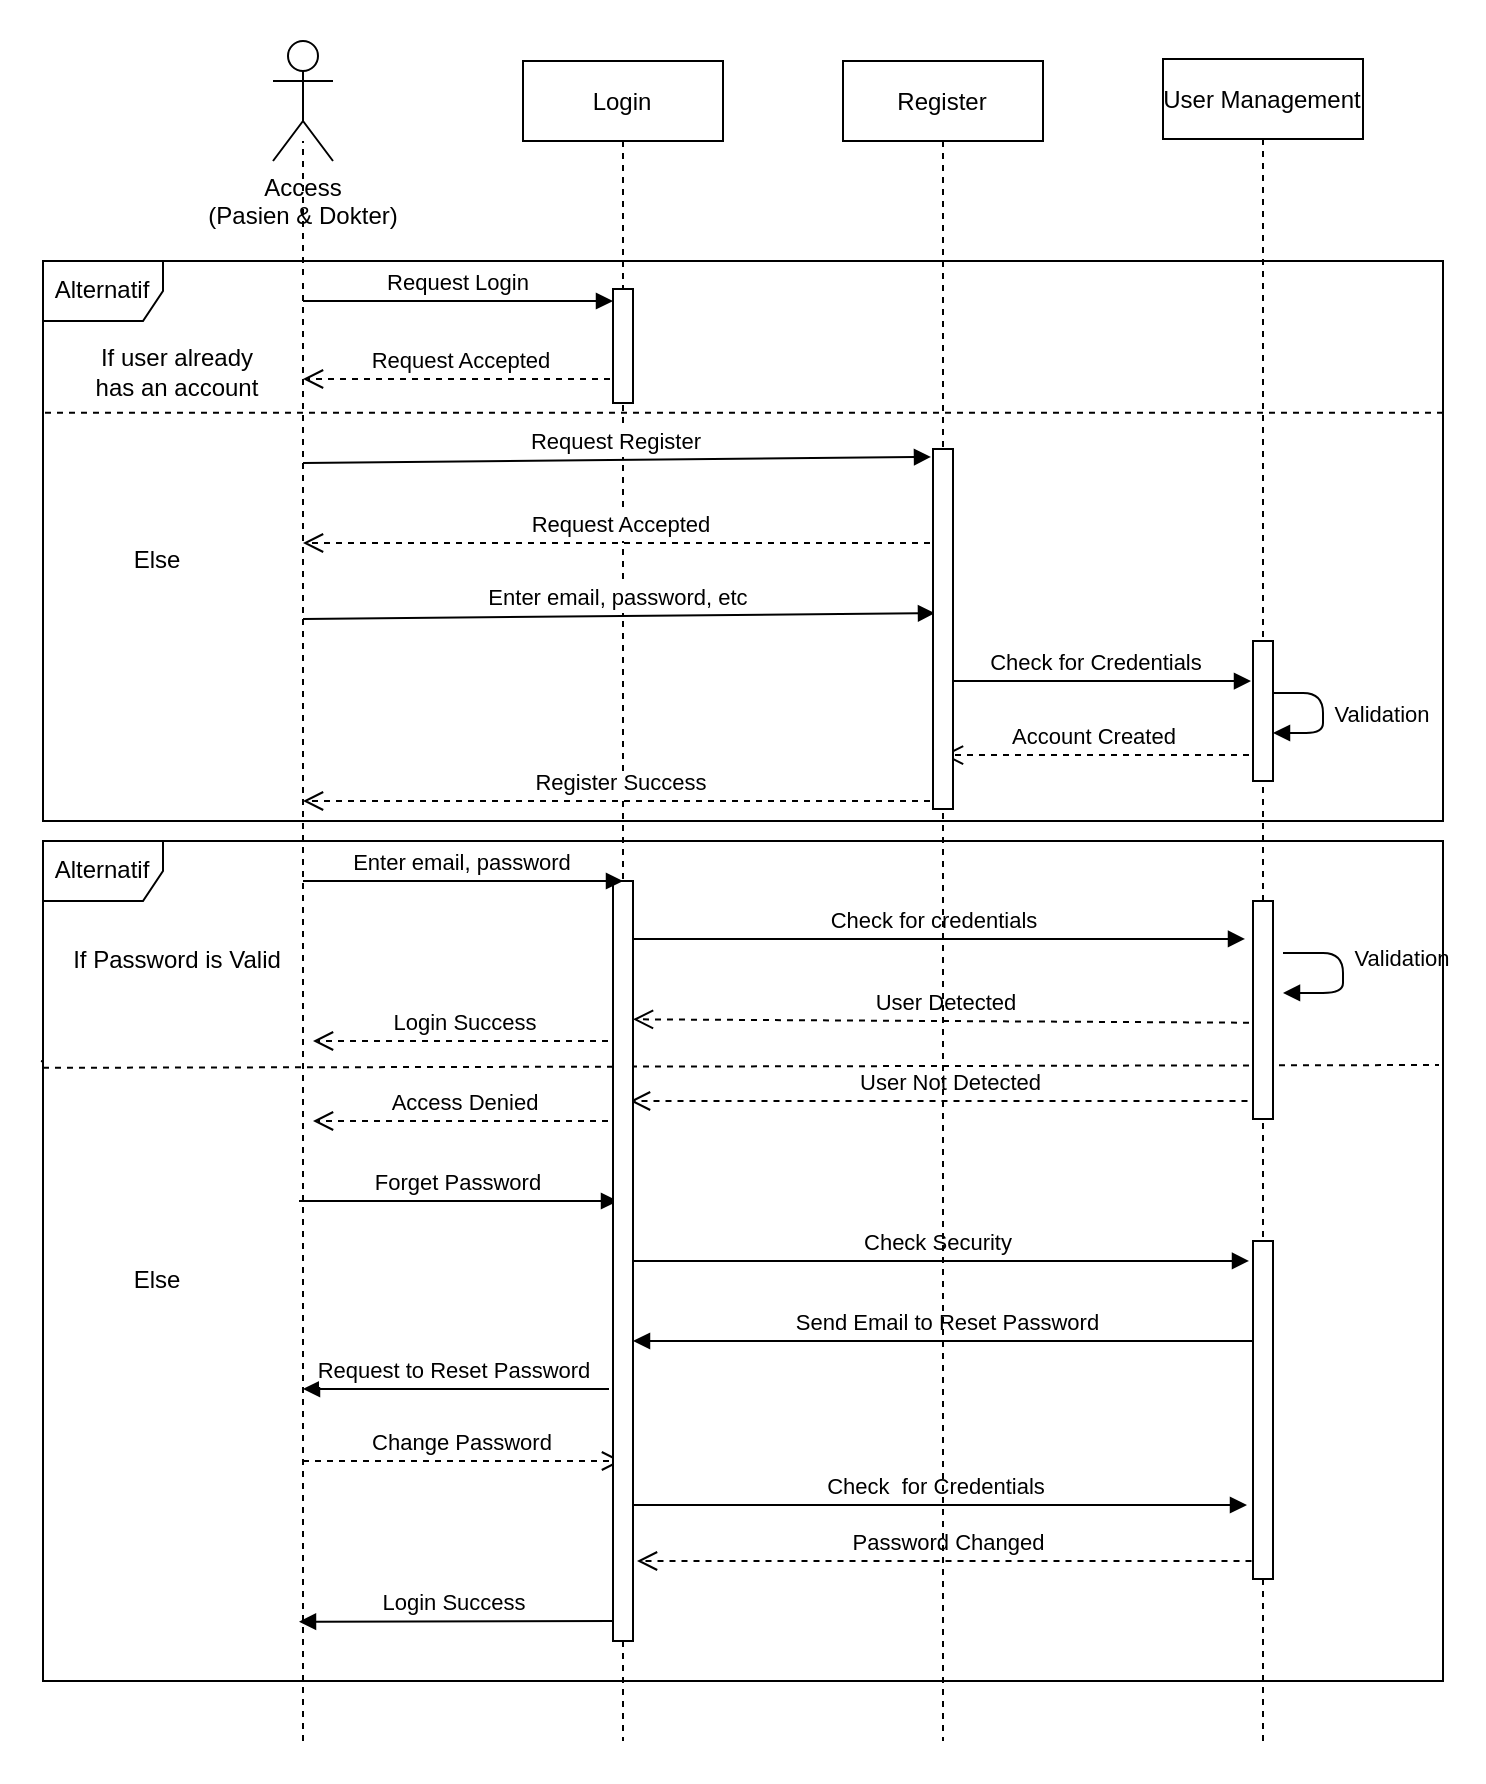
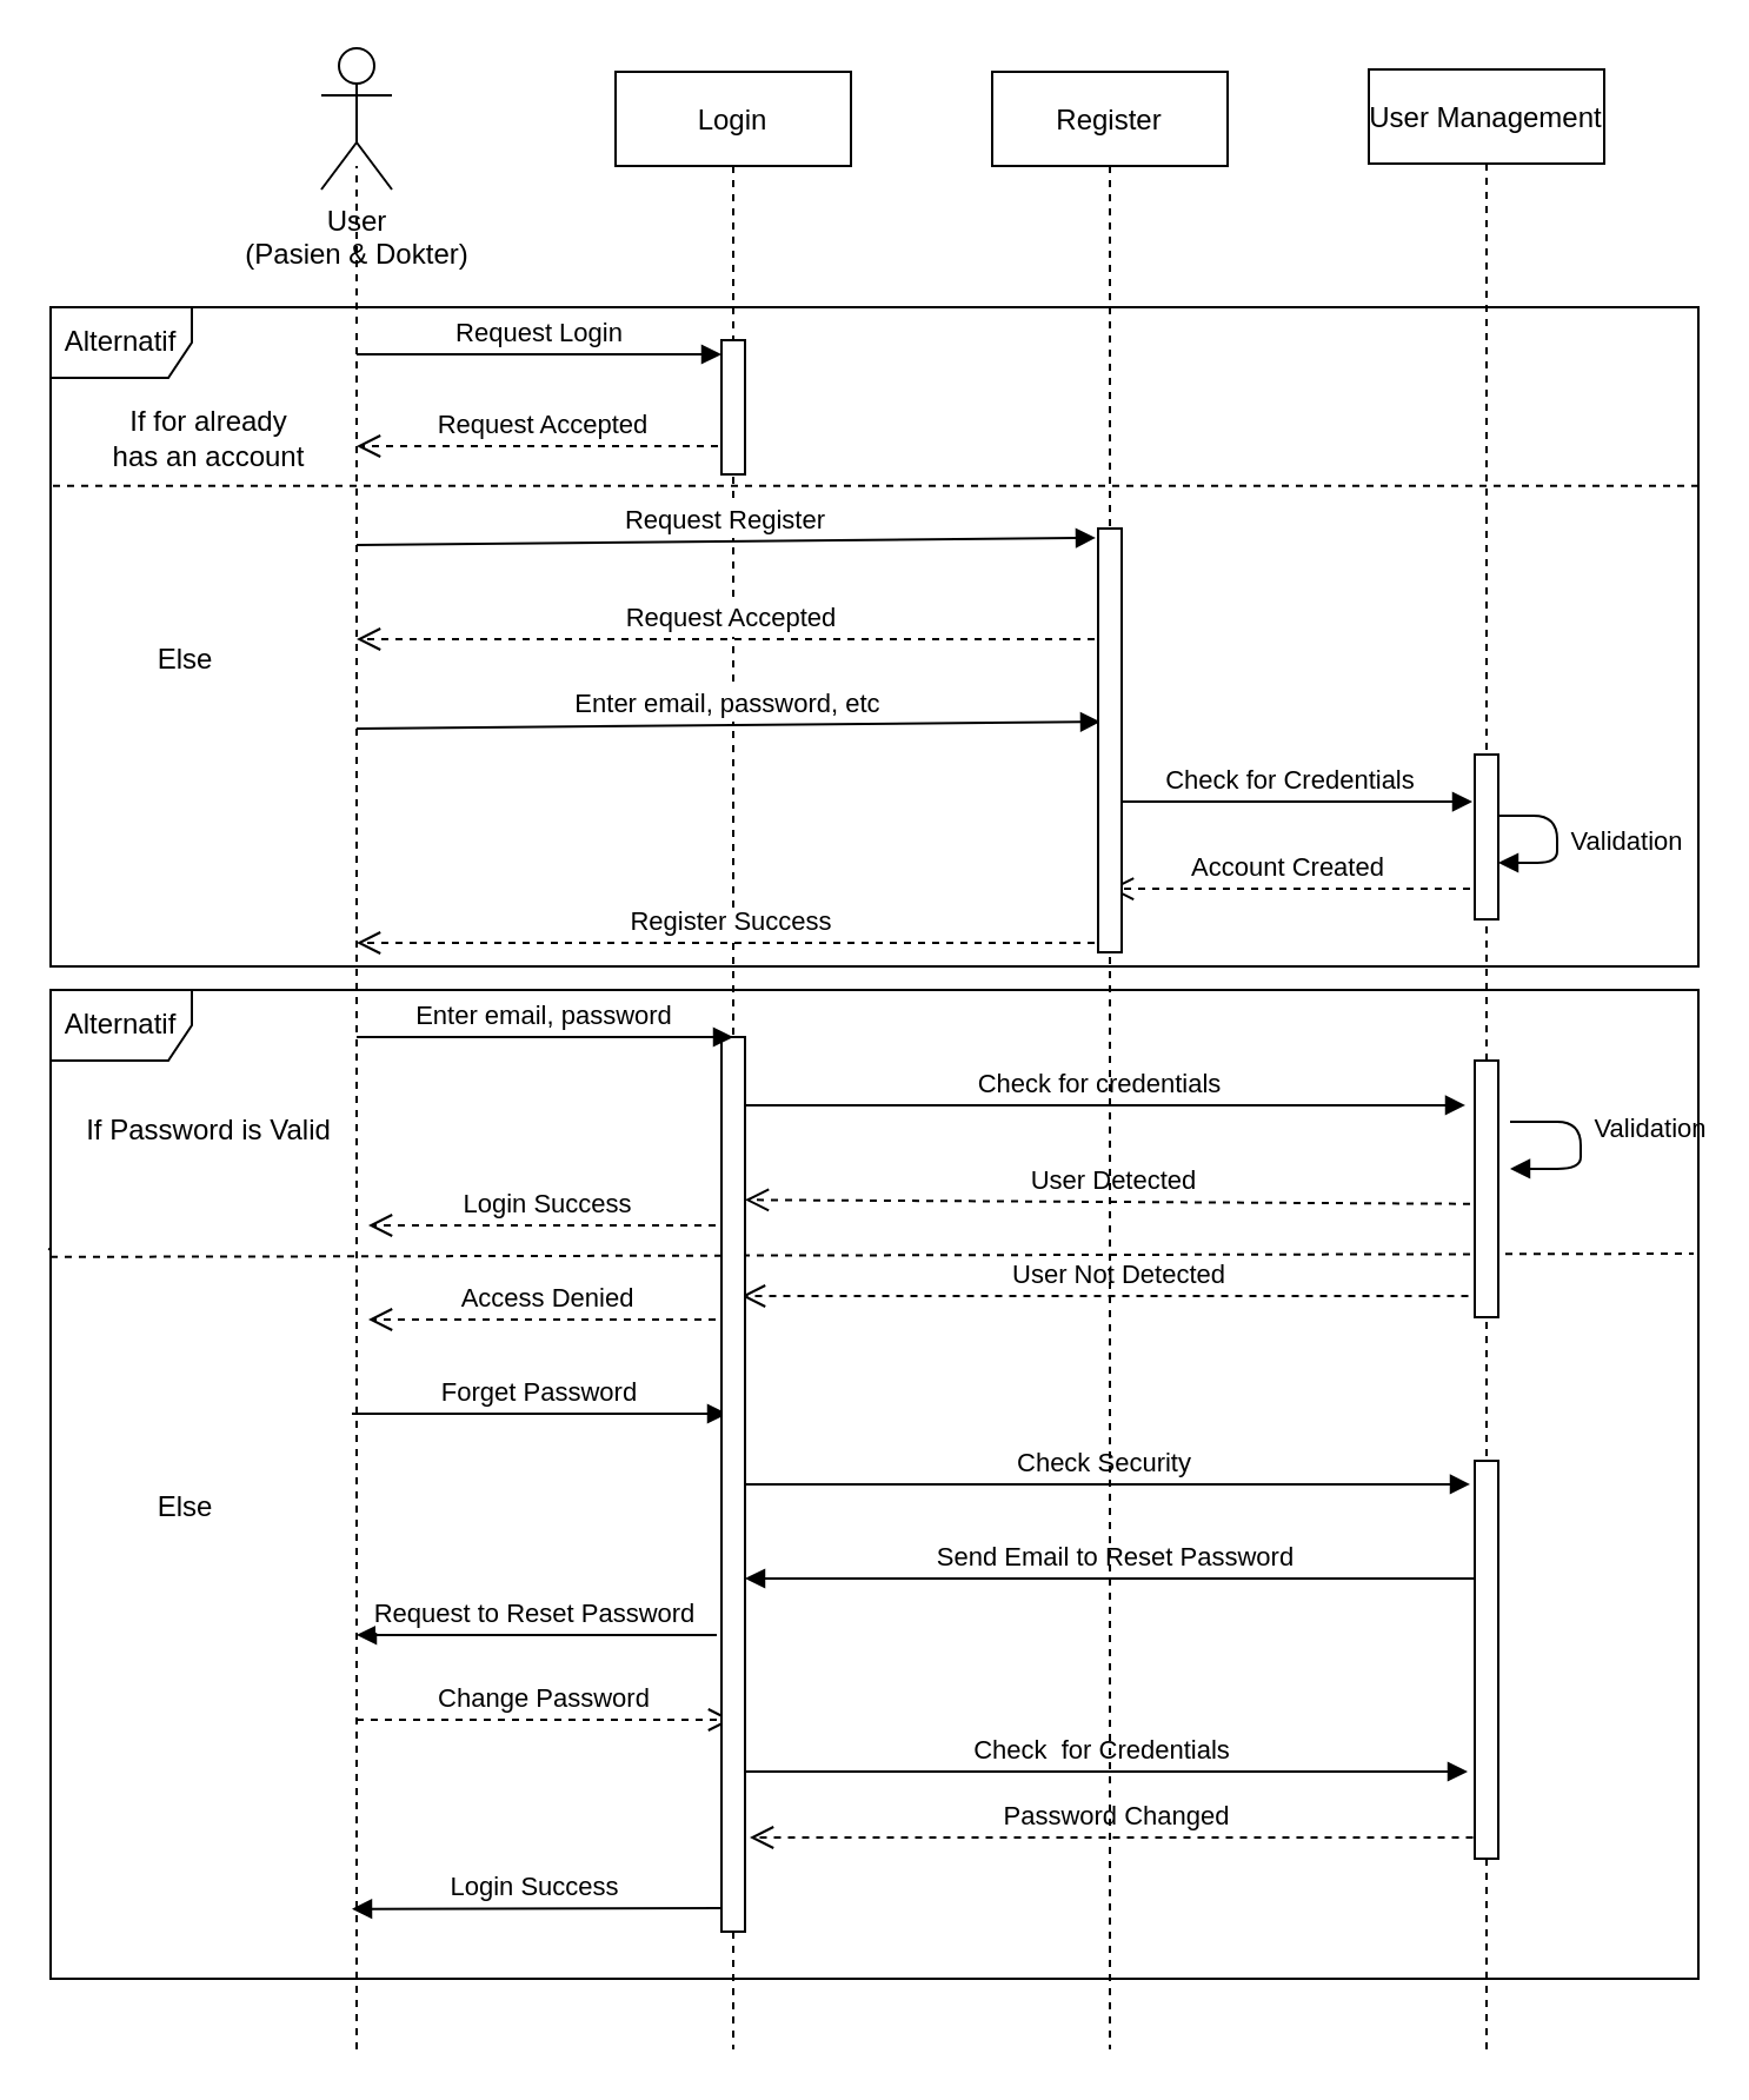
- <mxCell id="17" value="Access&lt;br&gt;(Pasien &amp;amp; Dokter)" style="shape=umlActor;verticalLabelPosition=bottom;verticalAlign=top;outlineConnect=0;html=1;" parent="1" vertex="1"><mxGeometry x="136" y="20" width="30" height="60" as="geometry" /></mxCell>
+ <mxCell id="17" value="User&lt;br&gt;(Pasien &amp;amp; Dokter)" style="shape=umlActor;verticalLabelPosition=bottom;verticalAlign=top;outlineConnect=0;html=1;" parent="1" vertex="1"><mxGeometry x="136" y="20" width="30" height="60" as="geometry" /></mxCell>
- <mxCell id="32" value="If user already &lt;br&gt;has an account" style="text;html=1;align=center;verticalAlign=middle;resizable=0;points=[];autosize=1;" parent="1" vertex="1"><mxGeometry x="38" y="171" width="100" height="30" as="geometry" /></mxCell>
+ <mxCell id="32" value="If for already &lt;br&gt;has an account" style="text;html=1;align=center;verticalAlign=middle;resizable=0;points=[];autosize=1;" parent="1" vertex="1"><mxGeometry x="38" y="171" width="100" height="30" as="geometry" /></mxCell>
